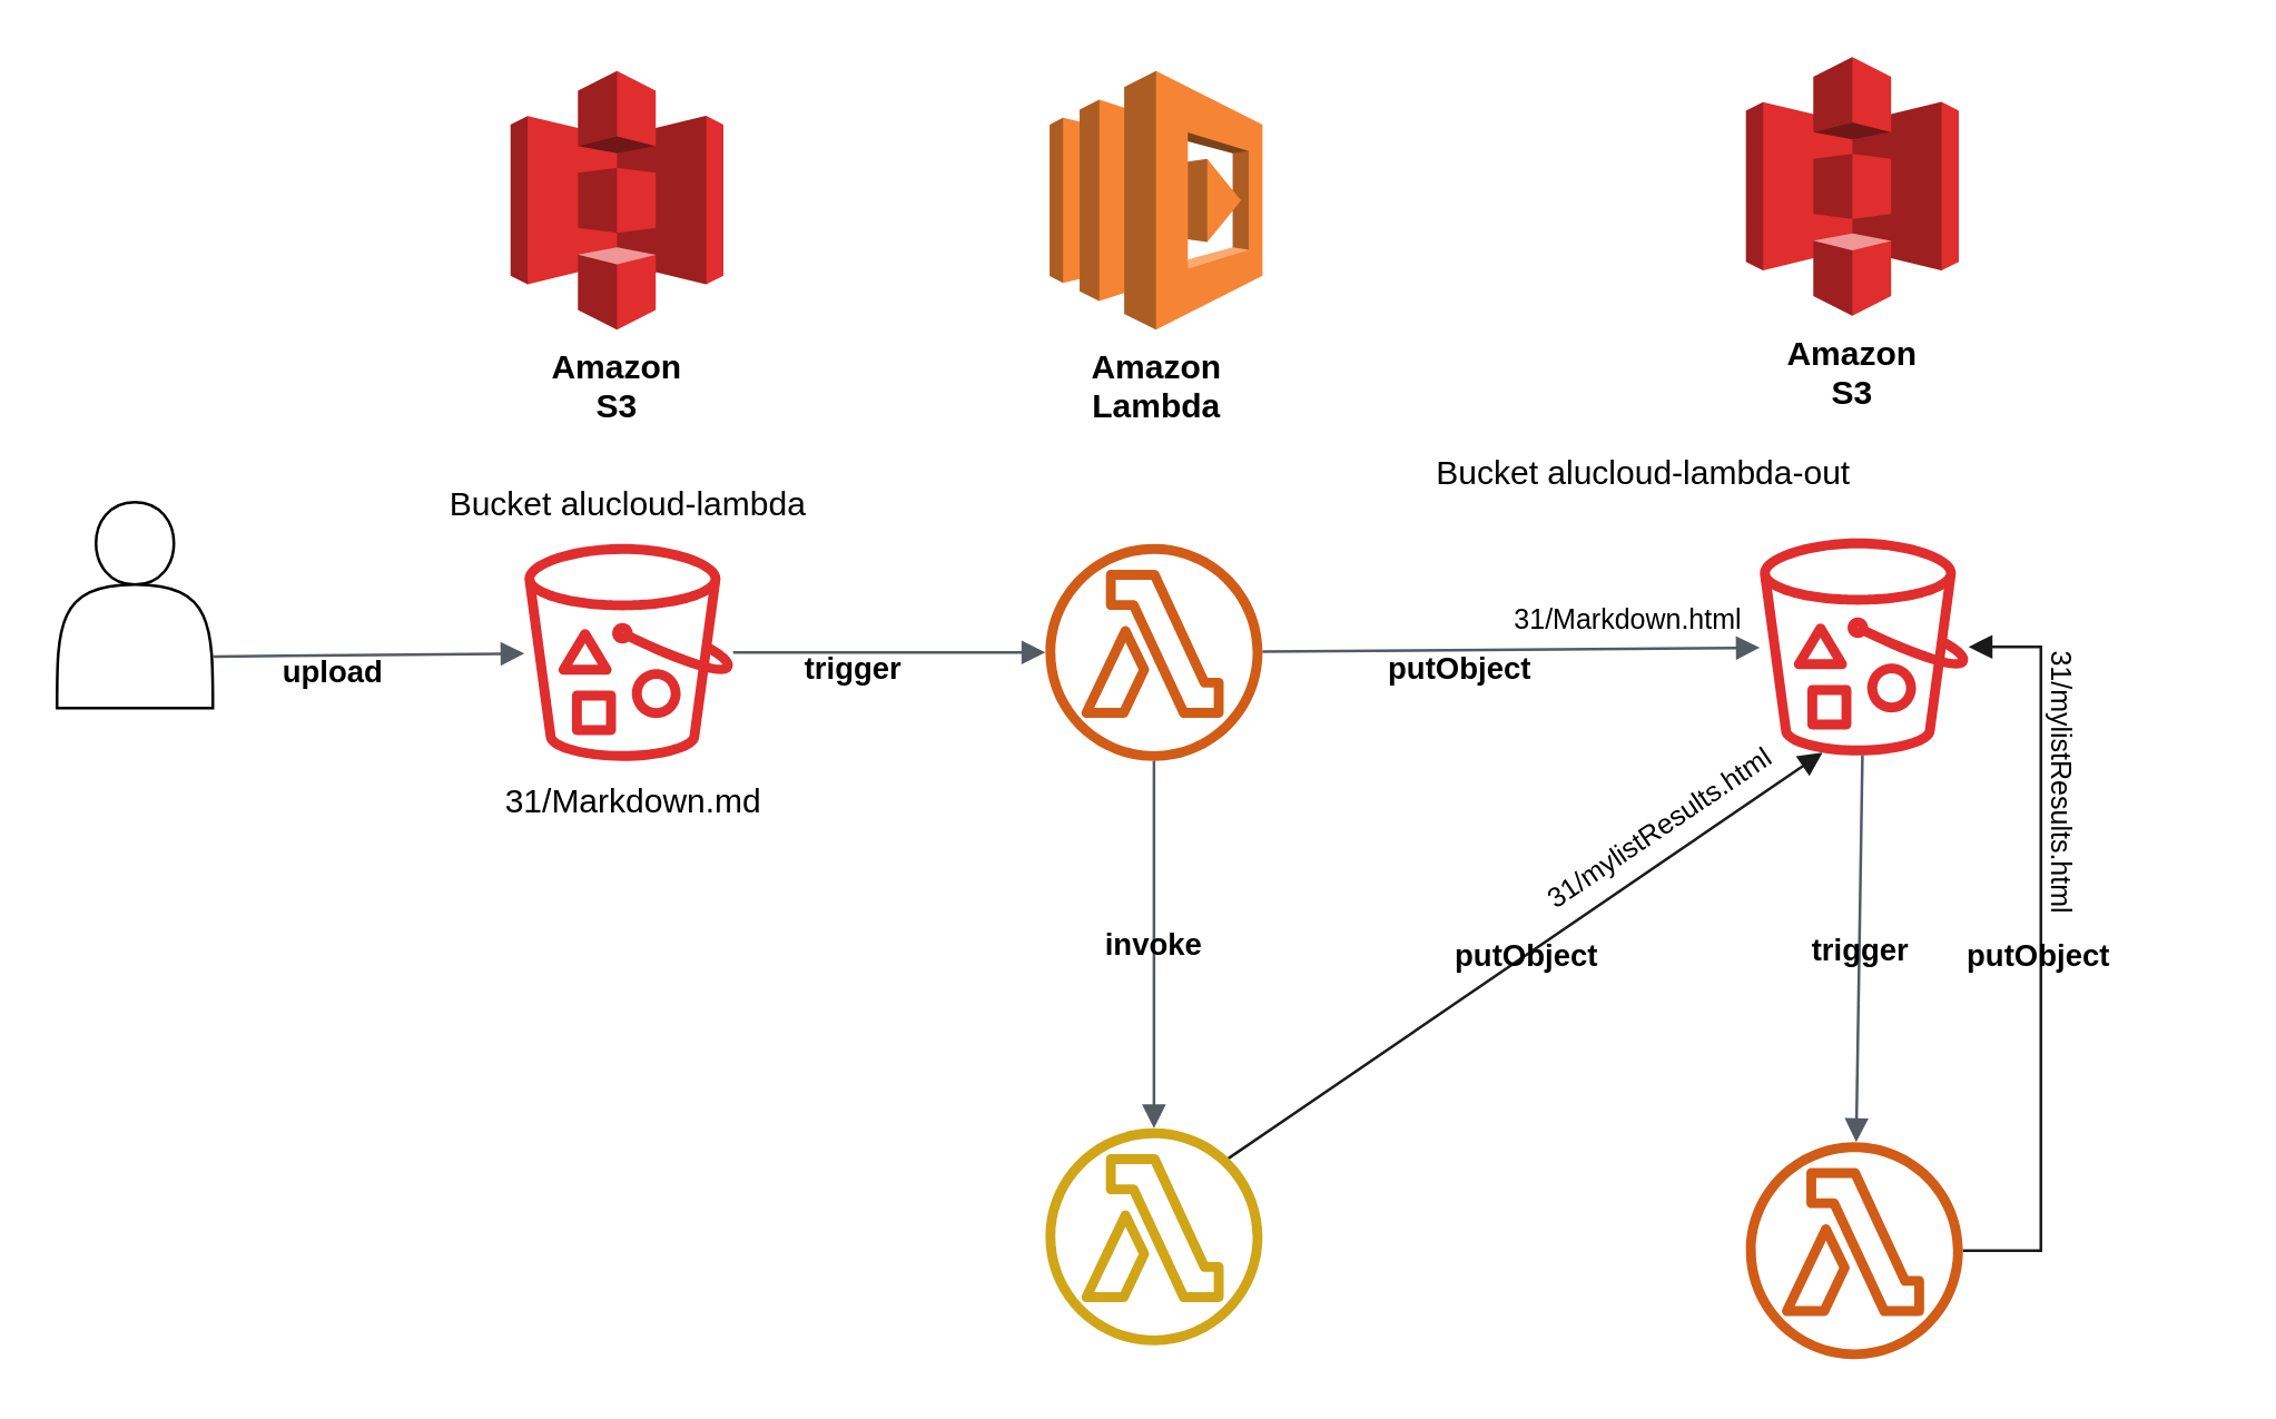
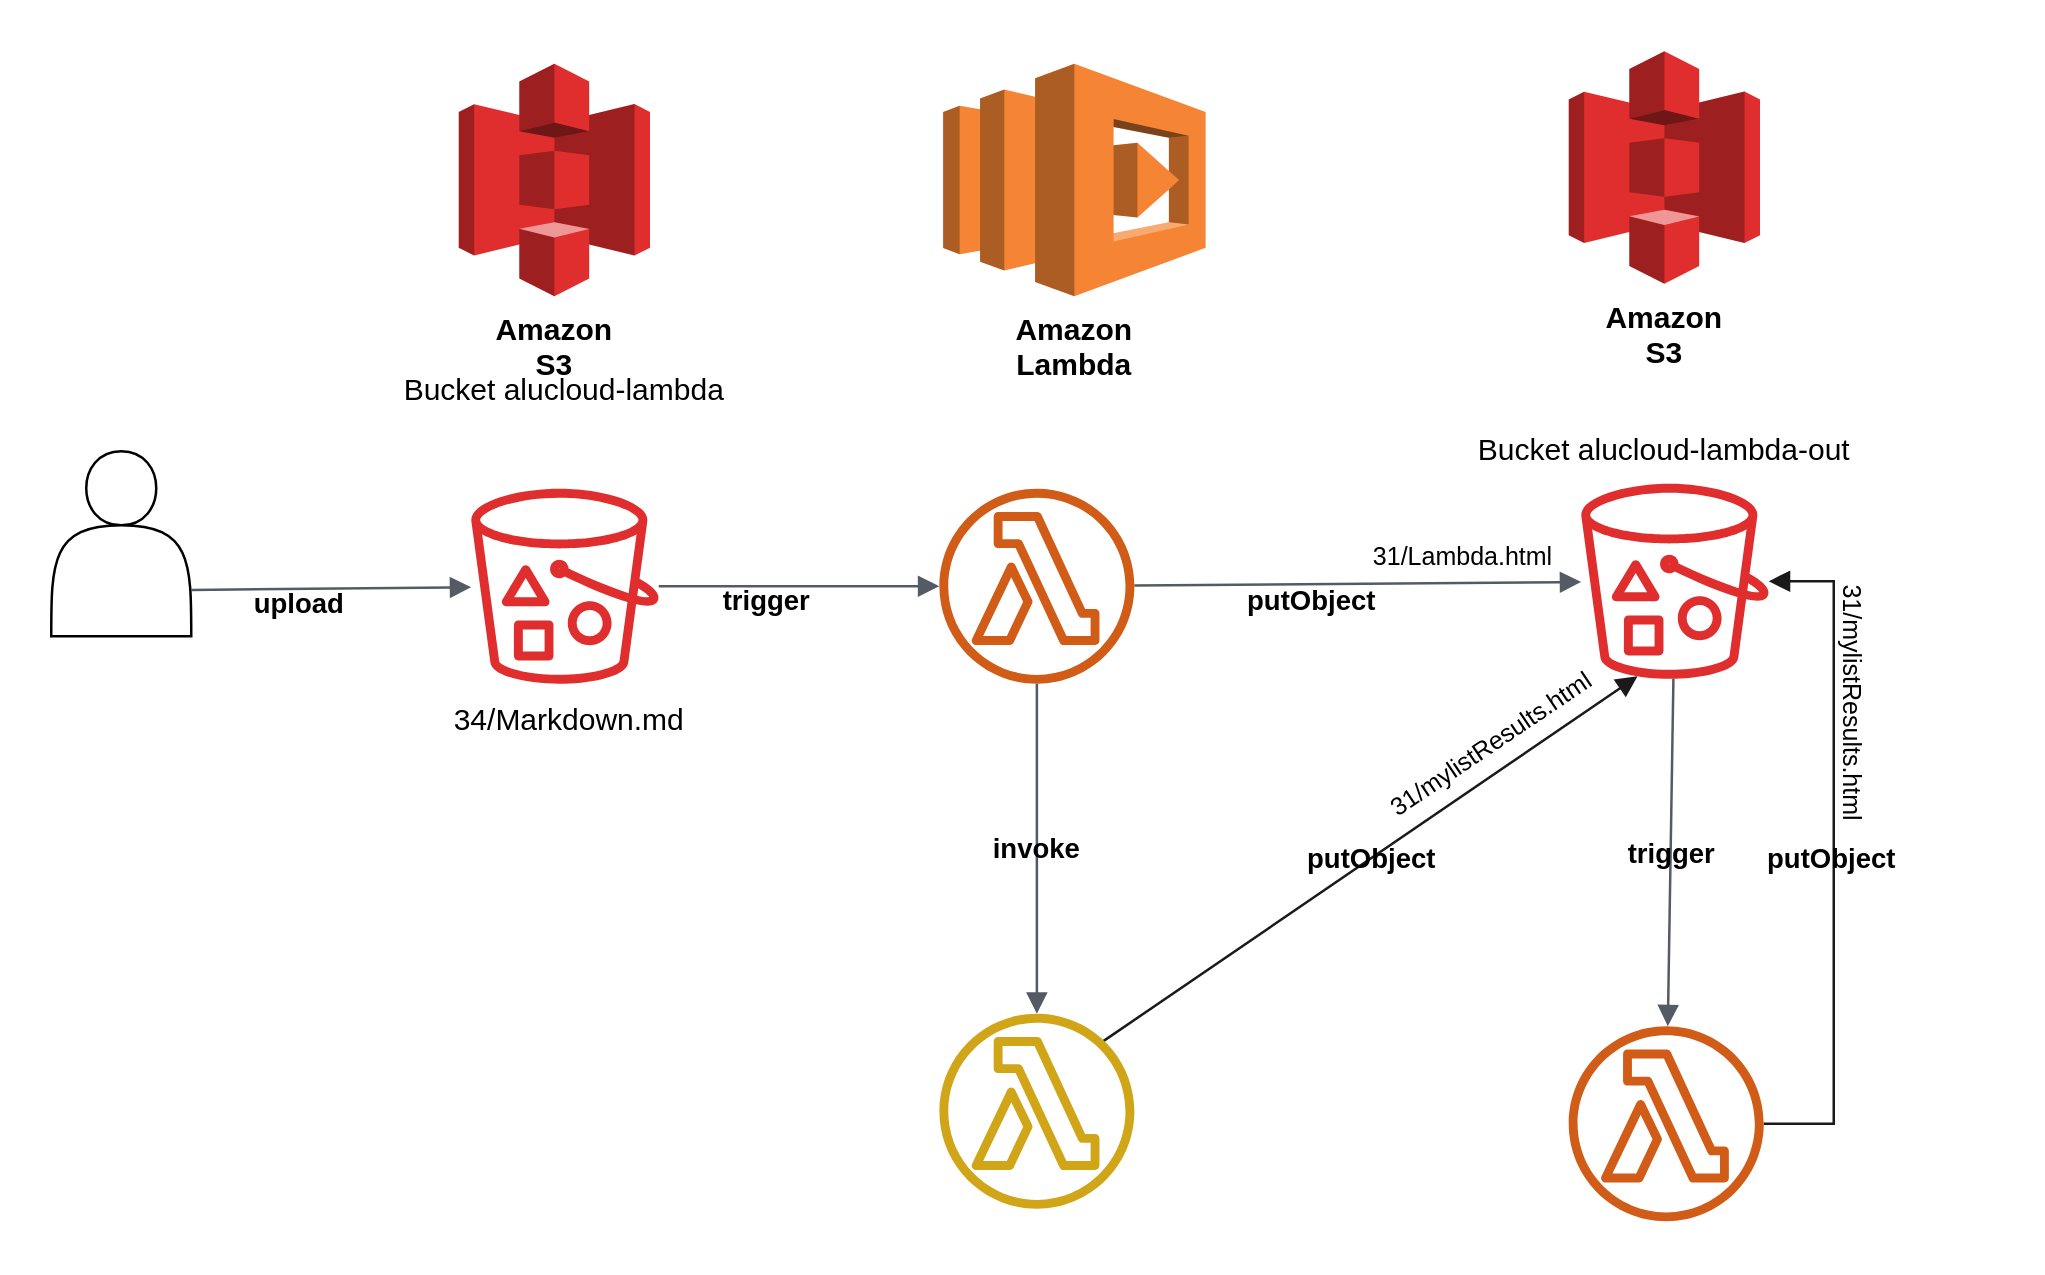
- <mxCell id="5" value="&lt;font color=&quot;#000000&quot;&gt;&lt;b&gt;Amazon&lt;br&gt;Lambda&lt;br&gt;&lt;/b&gt;&lt;/font&gt;" style="outlineConnect=0;dashed=0;verticalLabelPosition=bottom;verticalAlign=top;align=center;html=1;shape=mxgraph.aws3.lambda;fillColor=#F58534;gradientColor=none;" parent="1" vertex="1"><mxGeometry x="376.75" y="25" width="76.5" height="93" as="geometry" /></mxCell>
+ <mxCell id="5" value="&lt;font color=&quot;#000000&quot;&gt;&lt;b&gt;Amazon&lt;br&gt;Lambda&lt;br&gt;&lt;/b&gt;&lt;/font&gt;" style="outlineConnect=0;dashed=0;verticalLabelPosition=bottom;verticalAlign=top;align=center;html=1;shape=mxgraph.aws3.lambda;fillColor=#F58534;gradientColor=none;" parent="1" vertex="1"><mxGeometry x="376.75" y="25" width="105" height="93" as="geometry" /></mxCell>
- <mxCell id="17" value="Bucket alucloud-lambda-out" style="text;html=1;strokeColor=none;fillColor=none;align=center;verticalAlign=middle;whiteSpace=wrap;rounded=0;labelBackgroundColor=none;fontColor=#000000;" parent="1" vertex="1"><mxGeometry x="505.75" y="160" width="169" height="20" as="geometry" /></mxCell>
+ <mxCell id="17" value="Bucket alucloud-lambda-out" style="text;html=1;strokeColor=none;fillColor=none;align=center;verticalAlign=middle;whiteSpace=wrap;rounded=0;labelBackgroundColor=none;fontColor=#000000;" parent="1" vertex="1"><mxGeometry x="580.75" y="170" width="169" height="20" as="geometry" /></mxCell>
- <mxCell id="18" value="Bucket alucloud-lambda" style="text;html=1;strokeColor=none;fillColor=none;align=center;verticalAlign=middle;whiteSpace=wrap;rounded=0;labelBackgroundColor=none;fontColor=#000000;" parent="1" vertex="1"><mxGeometry x="141" y="171" width="169" height="20" as="geometry" /></mxCell>
+ <mxCell id="18" value="Bucket alucloud-lambda" style="text;html=1;strokeColor=none;fillColor=none;align=center;verticalAlign=middle;whiteSpace=wrap;rounded=0;labelBackgroundColor=none;fontColor=#000000;" parent="1" vertex="1"><mxGeometry x="141" y="146" width="169" height="20" as="geometry" /></mxCell>
- <mxCell id="19" value="&lt;font style=&quot;font-size: 10px&quot;&gt;31/Markdown.html&lt;/font&gt;" style="text;html=1;strokeColor=none;fillColor=none;align=center;verticalAlign=middle;whiteSpace=wrap;rounded=0;labelBackgroundColor=none;fontColor=#000000;" parent="1" vertex="1"><mxGeometry x="530" y="212" width="110" height="20" as="geometry" /></mxCell>
+ <mxCell id="19" value="&lt;font style=&quot;font-size: 10px&quot;&gt;31/Lambda.html&lt;/font&gt;" style="text;html=1;strokeColor=none;fillColor=none;align=center;verticalAlign=middle;whiteSpace=wrap;rounded=0;labelBackgroundColor=none;fontColor=#000000;" parent="1" vertex="1"><mxGeometry x="530" y="212" width="110" height="20" as="geometry" /></mxCell>
- <mxCell id="16" value="31/Markdown.md" style="text;html=1;strokeColor=none;fillColor=none;align=center;verticalAlign=middle;whiteSpace=wrap;rounded=0;labelBackgroundColor=none;fontColor=#000000;" parent="1" vertex="1"><mxGeometry x="161" y="278" width="133" height="20" as="geometry" /></mxCell>
+ <mxCell id="16" value="34/Markdown.md" style="text;html=1;strokeColor=none;fillColor=none;align=center;verticalAlign=middle;whiteSpace=wrap;rounded=0;labelBackgroundColor=none;fontColor=#000000;" parent="1" vertex="1"><mxGeometry x="161" y="278" width="133" height="20" as="geometry" /></mxCell>
